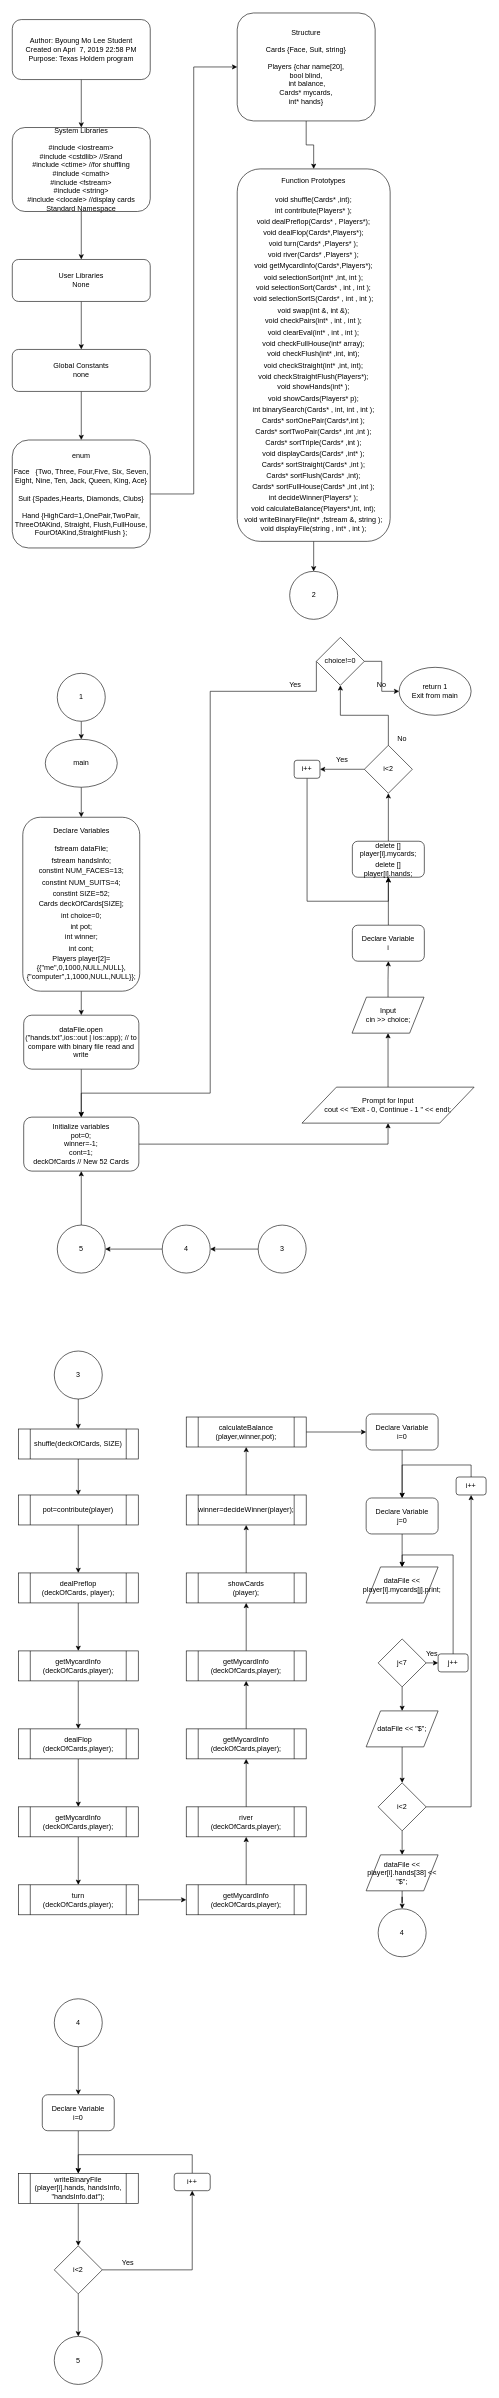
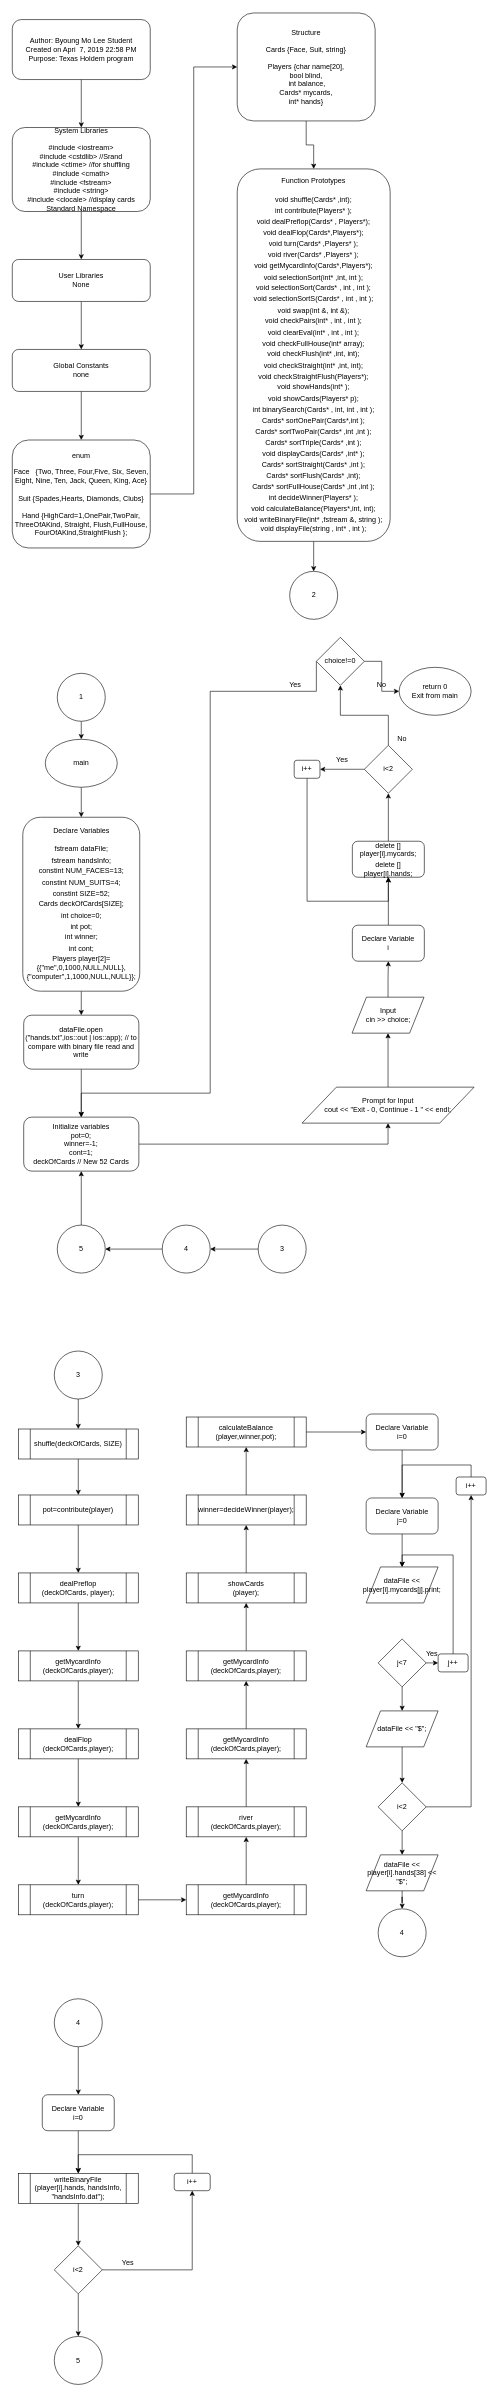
- <mxCell id="33" value="return 1&lt;br&gt;Exit from main&lt;br&gt;" style="ellipse;whiteSpace=wrap;html=1;" vertex="1" parent="1"><mxGeometry x="665" y="1111" width="120" height="80" as="geometry" /></mxCell>
+ <mxCell id="33" value="return 0&lt;br&gt;Exit from main&lt;br&gt;" style="ellipse;whiteSpace=wrap;html=1;" vertex="1" parent="1"><mxGeometry x="665" y="1111" width="120" height="80" as="geometry" /></mxCell>
